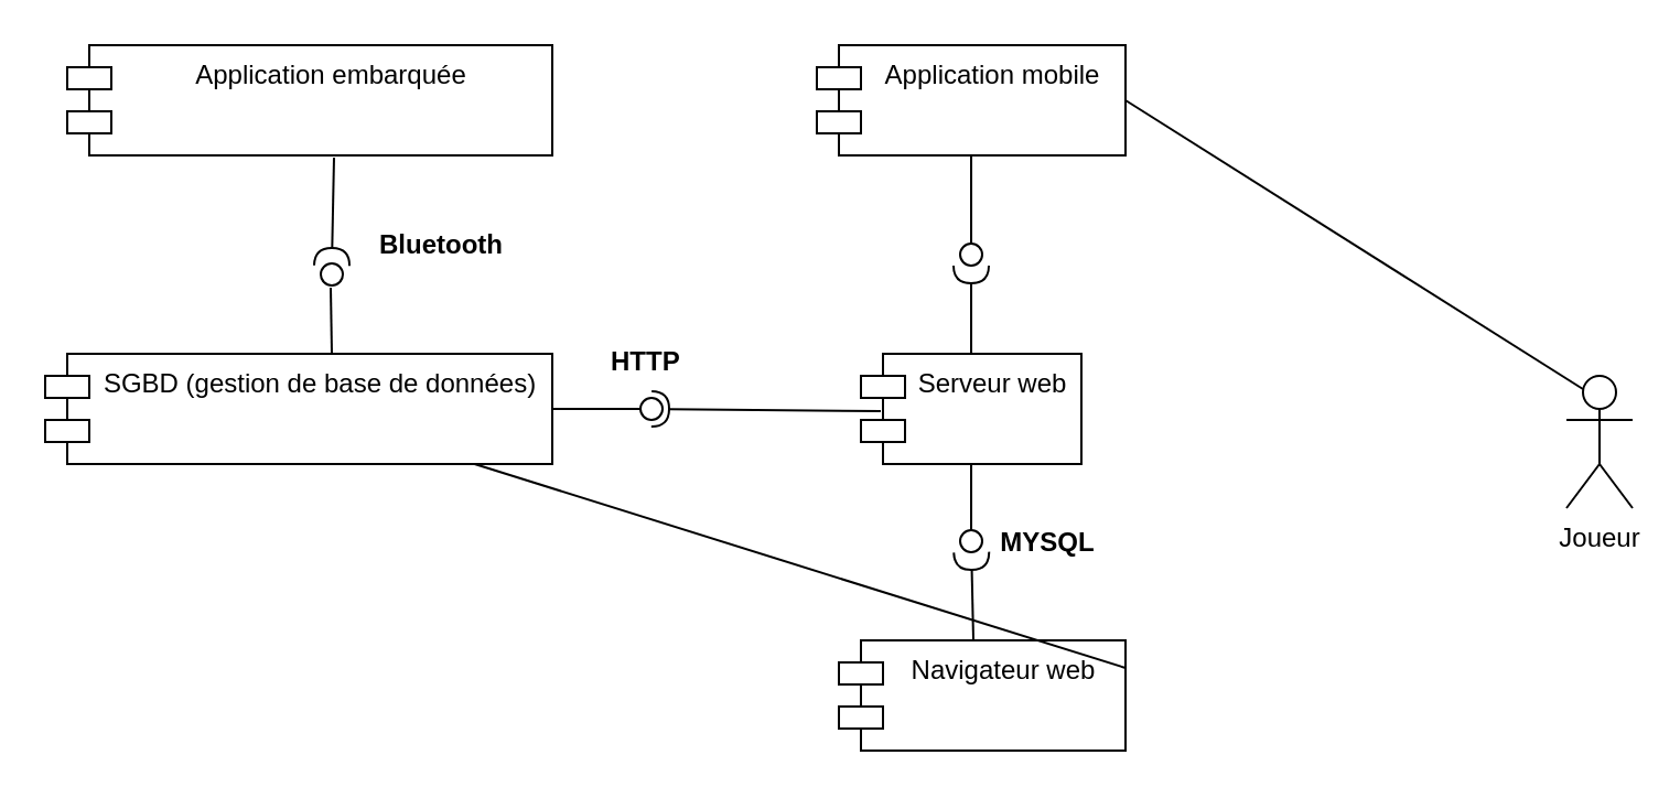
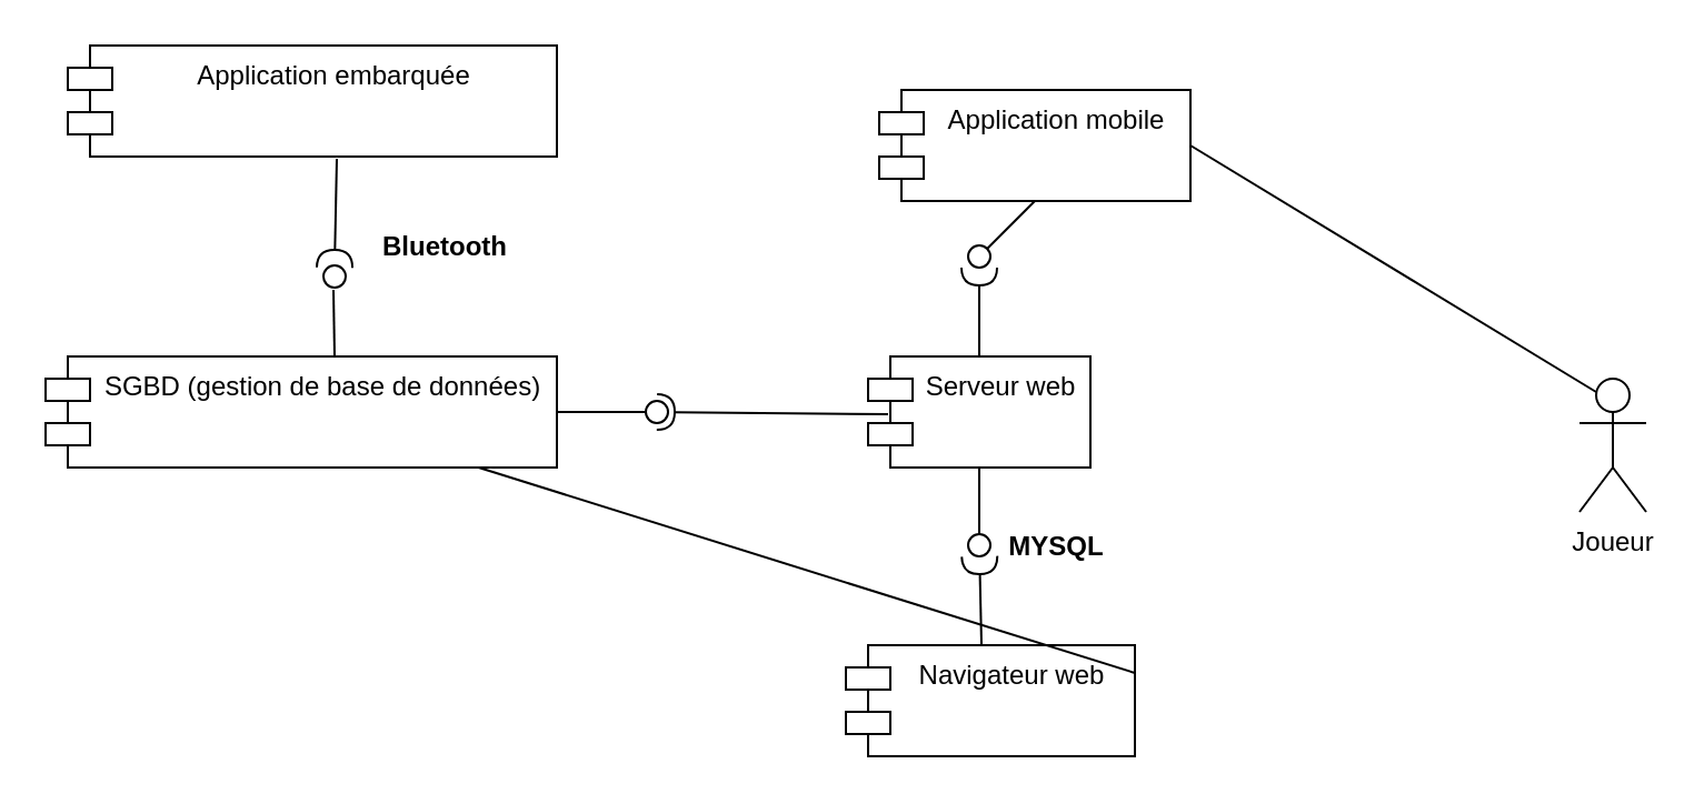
- <mxCell id="4" value="Application mobile" style="shape=module;align=left;spacingLeft=20;align=center;verticalAlign=top;" vertex="1" parent="1"><mxGeometry x="370" y="20" width="140" height="50" as="geometry" /></mxCell>
+ <mxCell id="4" value="Application mobile" style="shape=module;align=left;spacingLeft=20;align=center;verticalAlign=top;" vertex="1" parent="1"><mxGeometry x="395" y="40" width="140" height="50" as="geometry" /></mxCell>
- <mxCell id="16" value="&lt;div style=&quot;text-align: center;&quot;&gt;&lt;span style=&quot;background-color: initial;&quot;&gt;&lt;b&gt;HTTP&lt;/b&gt;&lt;/span&gt;&lt;/div&gt;" style="text;whiteSpace=wrap;html=1;" vertex="1" parent="1"><mxGeometry x="275" y="150" width="40" height="20" as="geometry" /></mxCell>
